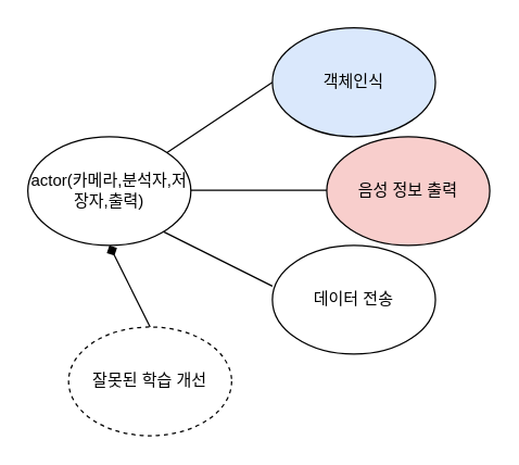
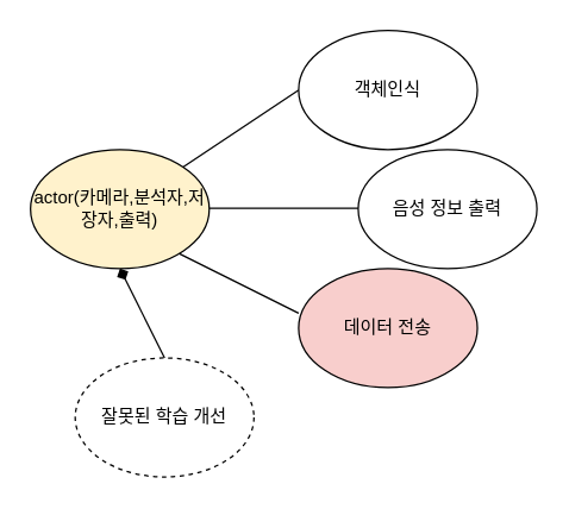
- <mxCell id="6" value="객체인식" style="ellipse;whiteSpace=wrap;html=1;fillColor=#dae8fc;" parent="1" vertex="1"><mxGeometry x="200" y="20" width="120" height="80" as="geometry" /></mxCell>
+ <mxCell id="6" value="객체인식" style="ellipse;whiteSpace=wrap;html=1;" parent="1" vertex="1"><mxGeometry x="200" y="20" width="120" height="80" as="geometry" /></mxCell>
- <mxCell id="2" value="actor(카메라,분석자,저장자,출력)" style="ellipse;whiteSpace=wrap;html=1;" parent="1" vertex="1"><mxGeometry x="20" y="100" width="120" height="80" as="geometry" /></mxCell>
+ <mxCell id="2" value="actor(카메라,분석자,저장자,출력)" style="ellipse;whiteSpace=wrap;html=1;fillColor=#fff2cc;" parent="1" vertex="1"><mxGeometry x="20" y="100" width="120" height="80" as="geometry" /></mxCell>
- <mxCell id="7" value="음성 정보 출력" style="ellipse;whiteSpace=wrap;html=1;fillColor=#f8cecc;" parent="1" vertex="1"><mxGeometry x="240" y="100" width="120" height="80" as="geometry" /></mxCell>
+ <mxCell id="7" value="음성 정보 출력" style="ellipse;whiteSpace=wrap;html=1;" parent="1" vertex="1"><mxGeometry x="240" y="100" width="120" height="80" as="geometry" /></mxCell>
- <mxCell id="8" value="데이터 전송" style="ellipse;whiteSpace=wrap;html=1;" parent="1" vertex="1"><mxGeometry x="200" y="180" width="120" height="80" as="geometry" /></mxCell>
+ <mxCell id="8" value="데이터 전송" style="ellipse;whiteSpace=wrap;html=1;fillColor=#f8cecc;" parent="1" vertex="1"><mxGeometry x="200" y="180" width="120" height="80" as="geometry" /></mxCell>
